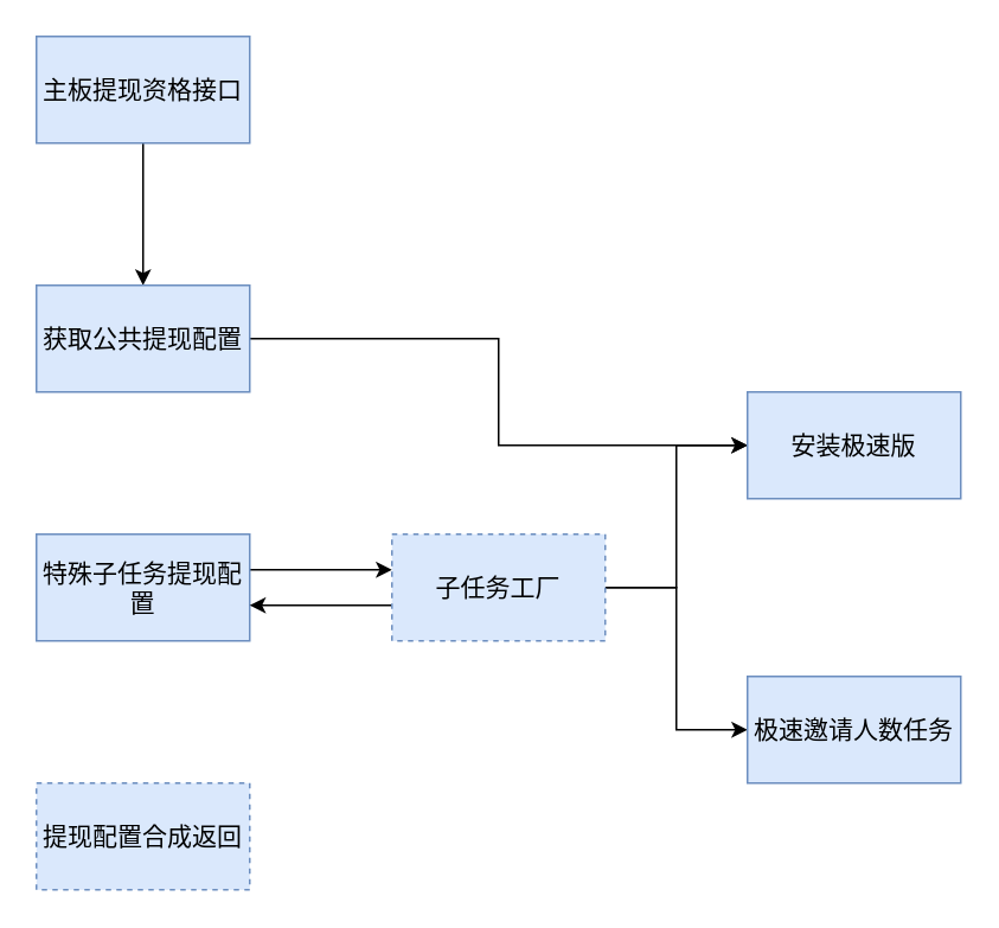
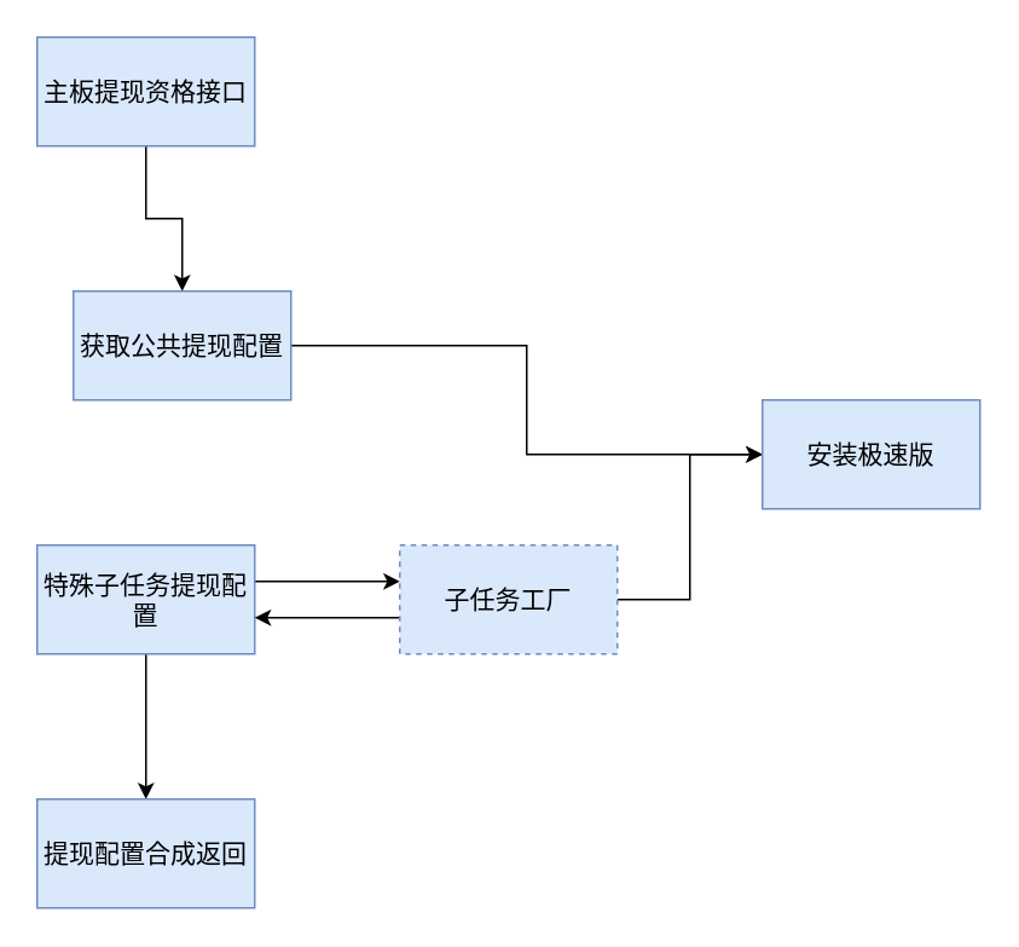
- <mxCell id="5" value="获取公共提现配置" style="rounded=0;whiteSpace=wrap;html=1;fillColor=#dae8fc;strokeColor=#6c8ebf;fontSize=14;" vertex="1" parent="1"><mxGeometry x="20" y="160" width="120" height="60" as="geometry" /></mxCell>
+ <mxCell id="5" value="获取公共提现配置" style="rounded=0;whiteSpace=wrap;html=1;fillColor=#dae8fc;strokeColor=#6c8ebf;fontSize=14;" vertex="1" parent="1"><mxGeometry x="40" y="160" width="120" height="60" as="geometry" /></mxCell>
- <mxCell id="10" style="edgeStyle=orthogonalEdgeStyle;rounded=0;orthogonalLoop=1;jettySize=auto;html=1;entryX=0;entryY=0.5;entryDx=0;entryDy=0;fontSize=14;" edge="1" parent="1" source="13" target="14"><mxGeometry relative="1" as="geometry" /></mxCell>
+ <mxCell id="7" value="" style="edgeStyle=orthogonalEdgeStyle;rounded=0;orthogonalLoop=1;jettySize=auto;html=1;fontSize=14;" edge="1" parent="1" source="8" target="9"><mxGeometry relative="1" as="geometry" /></mxCell>
- <mxCell id="14" value="极速邀请人数任务" style="rounded=0;whiteSpace=wrap;html=1;fillColor=#dae8fc;strokeColor=#6c8ebf;fontSize=14;" vertex="1" parent="1"><mxGeometry x="420" y="380" width="120" height="60" as="geometry" /></mxCell>
- <mxCell id="9" value="提现配置合成返回" style="rounded=0;whiteSpace=wrap;html=1;fillColor=#dae8fc;strokeColor=#6c8ebf;fontSize=14;dashed=1;" vertex="1" parent="1"><mxGeometry x="20" y="440" width="120" height="60" as="geometry" /></mxCell>
+ <mxCell id="9" value="提现配置合成返回" style="rounded=0;whiteSpace=wrap;html=1;fillColor=#dae8fc;strokeColor=#6c8ebf;fontSize=14;" vertex="1" parent="1"><mxGeometry x="20" y="440" width="120" height="60" as="geometry" /></mxCell>
